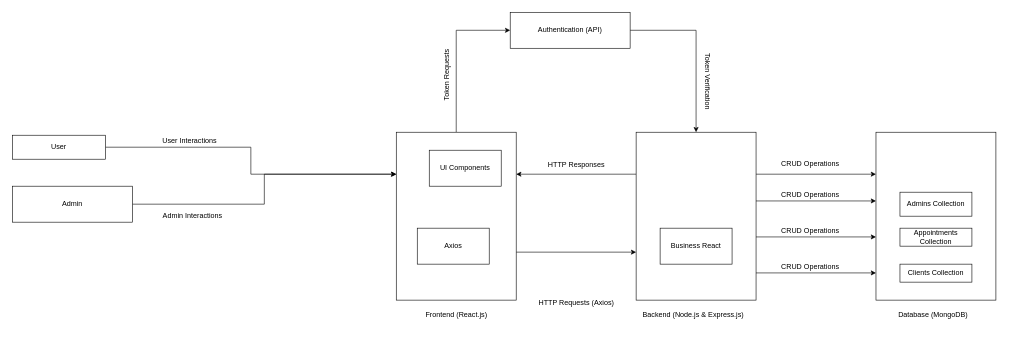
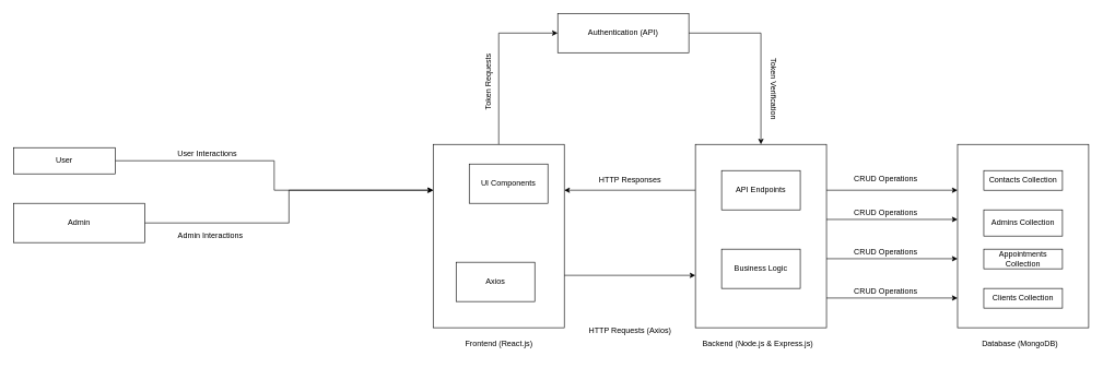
+ <mxCell id="15" value="&lt;meta charset=&quot;utf-8&quot;&gt;Contacts Collection" style="rounded=0;whiteSpace=wrap;html=1;" parent="1" vertex="1"><mxGeometry x="1500" y="260" width="120" height="30" as="geometry" /></mxCell>
+ <mxCell id="11" value="API Endpoints" style="rounded=0;whiteSpace=wrap;html=1;" parent="1" vertex="1"><mxGeometry x="1100" y="260" width="120" height="60" as="geometry" /></mxCell>
- <mxCell id="7" value="Axios" style="rounded=0;whiteSpace=wrap;html=1;" parent="1" vertex="1"><mxGeometry x="695" y="380" width="120" height="60" as="geometry" /></mxCell>
+ <mxCell id="7" value="Axios" style="rounded=0;whiteSpace=wrap;html=1;" parent="1" vertex="1"><mxGeometry x="695" y="400" width="120" height="60" as="geometry" /></mxCell>
- <mxCell id="12" value="Business React" style="rounded=0;whiteSpace=wrap;html=1;" parent="1" vertex="1"><mxGeometry x="1100" y="380" width="120" height="60" as="geometry" /></mxCell>
+ <mxCell id="12" value="Business Logic" style="rounded=0;whiteSpace=wrap;html=1;" parent="1" vertex="1"><mxGeometry x="1100" y="380" width="120" height="60" as="geometry" /></mxCell>
